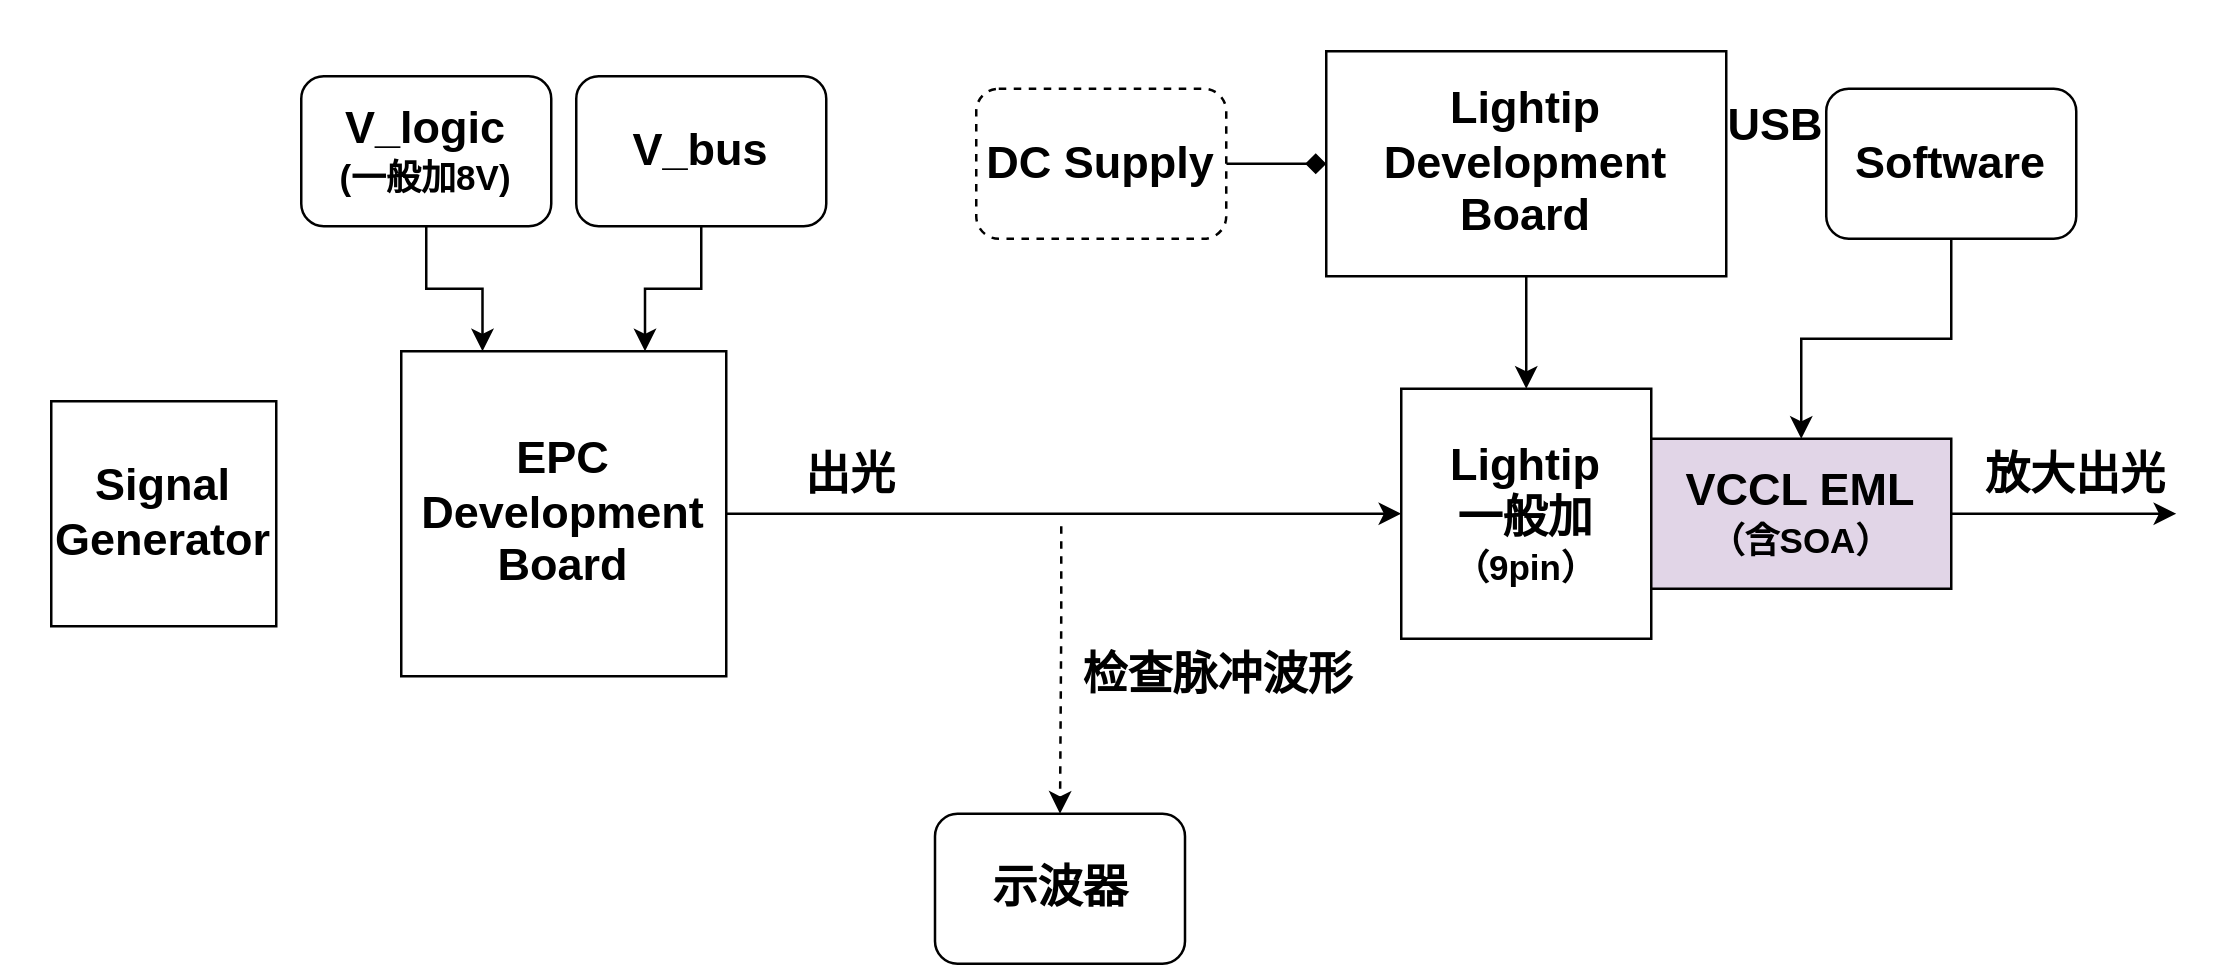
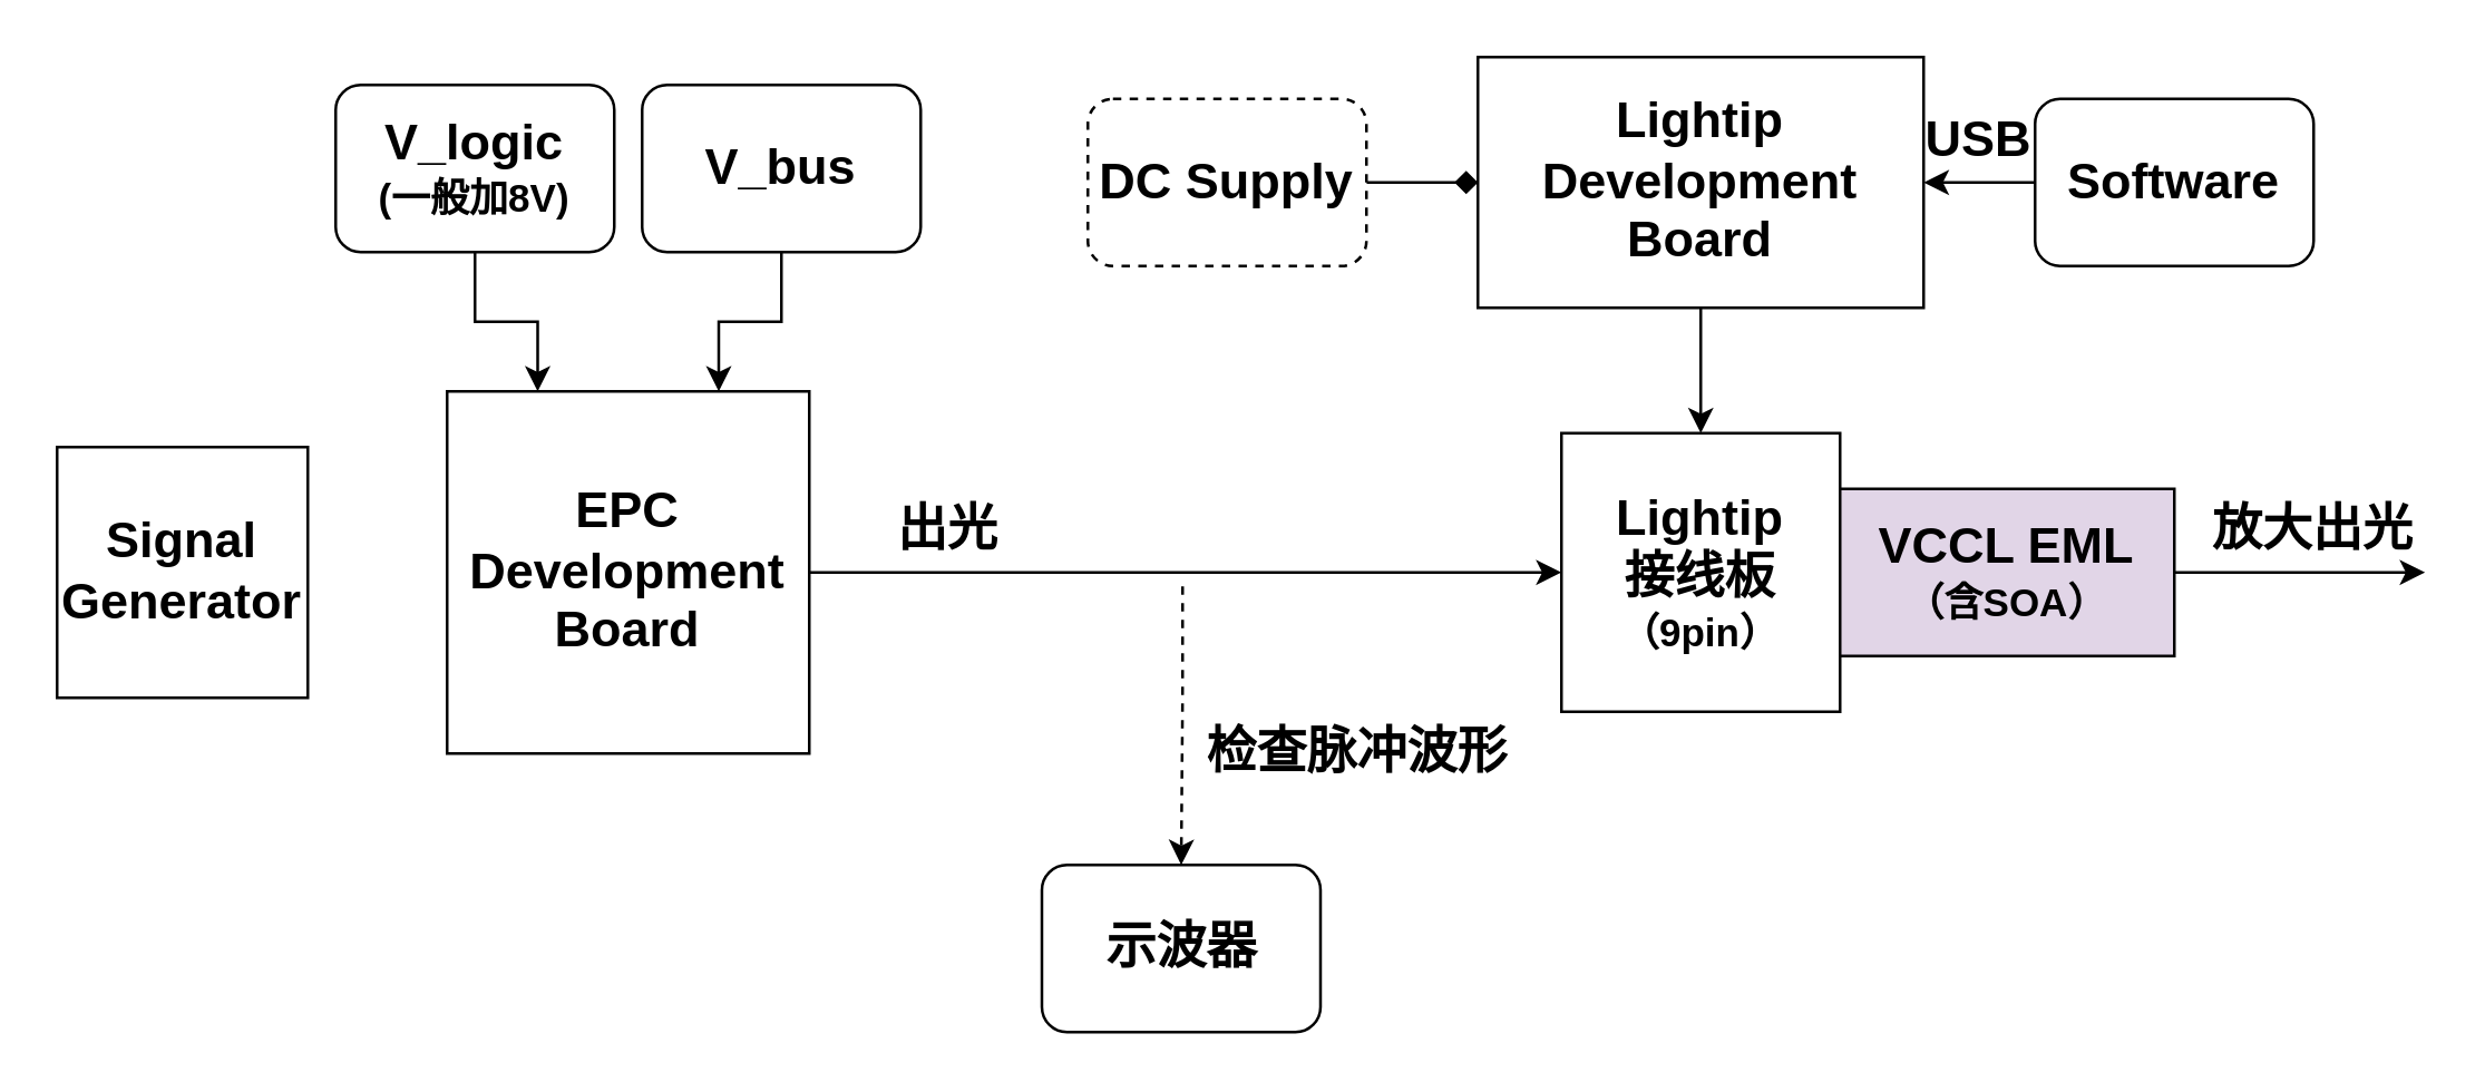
- <mxCell id="16" style="edgeStyle=orthogonalEdgeStyle;rounded=0;orthogonalLoop=1;jettySize=auto;html=1;" parent="1" source="17" target="11" edge="1"><mxGeometry relative="1" as="geometry" /></mxCell>
+ <mxCell id="16" style="edgeStyle=orthogonalEdgeStyle;rounded=0;orthogonalLoop=1;jettySize=auto;html=1;entryX=1;entryY=0.5;entryDx=0;entryDy=0;" parent="1" source="17" target="13" edge="1"><mxGeometry relative="1" as="geometry" /></mxCell>
- <mxCell id="9" value="&lt;font&gt;&lt;b&gt;&lt;span style=&quot;font-size: 18px&quot;&gt;Lightip&lt;/span&gt;&lt;br&gt;&lt;span style=&quot;font-size: 18px&quot;&gt;一般加&lt;/span&gt;&lt;br&gt;&lt;font style=&quot;font-size: 14px&quot;&gt;（9pin）&lt;/font&gt;&lt;br&gt;&lt;/b&gt;&lt;/font&gt;" style="whiteSpace=wrap;html=1;aspect=fixed;" parent="1" vertex="1"><mxGeometry x="560" y="155" width="100" height="100" as="geometry" /></mxCell>
+ <mxCell id="9" value="&lt;font&gt;&lt;b&gt;&lt;span style=&quot;font-size: 18px&quot;&gt;Lightip&lt;/span&gt;&lt;br&gt;&lt;span style=&quot;font-size: 18px&quot;&gt;接线板&lt;/span&gt;&lt;br&gt;&lt;font style=&quot;font-size: 14px&quot;&gt;（9pin）&lt;/font&gt;&lt;br&gt;&lt;/b&gt;&lt;/font&gt;" style="whiteSpace=wrap;html=1;aspect=fixed;" parent="1" vertex="1"><mxGeometry x="560" y="155" width="100" height="100" as="geometry" /></mxCell>
- <mxCell id="10" value="&lt;font style=&quot;font-size: 18px&quot;&gt;&lt;b&gt;示波器&lt;br&gt;&lt;/b&gt;&lt;/font&gt;" style="rounded=1;whiteSpace=wrap;html=1;" parent="1" vertex="1"><mxGeometry x="373.5" y="325" width="100" height="60" as="geometry" /></mxCell>
+ <mxCell id="10" value="&lt;font style=&quot;font-size: 18px&quot;&gt;&lt;b&gt;示波器&lt;br&gt;&lt;/b&gt;&lt;/font&gt;" style="rounded=1;whiteSpace=wrap;html=1;" parent="1" vertex="1"><mxGeometry x="373.5" y="310" width="100" height="60" as="geometry" /></mxCell>
